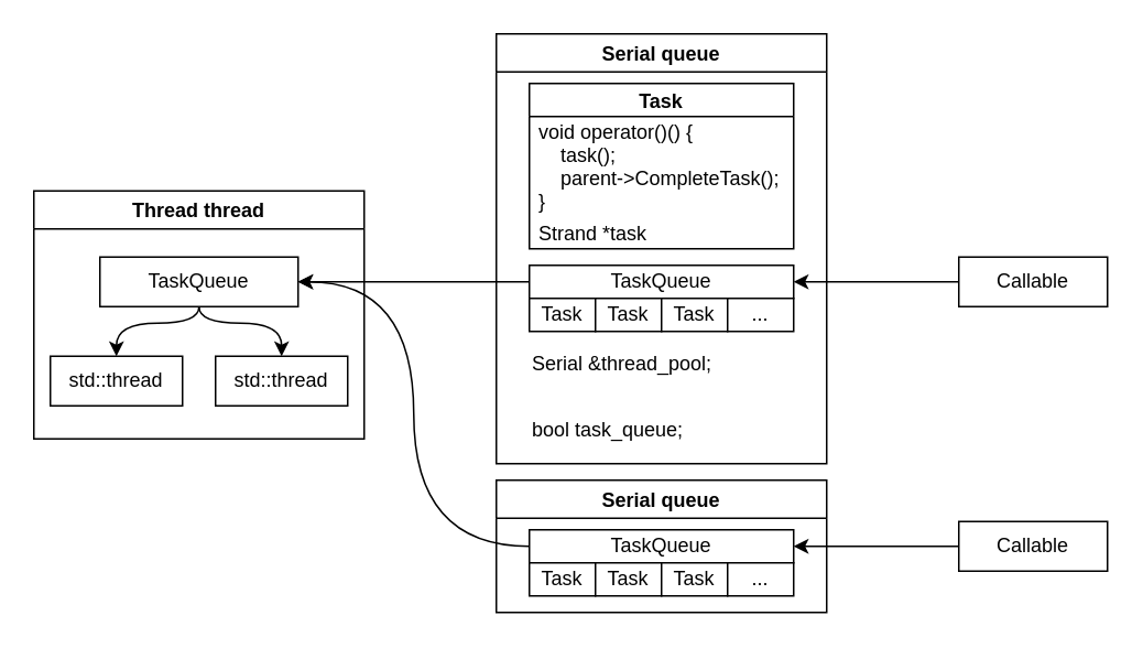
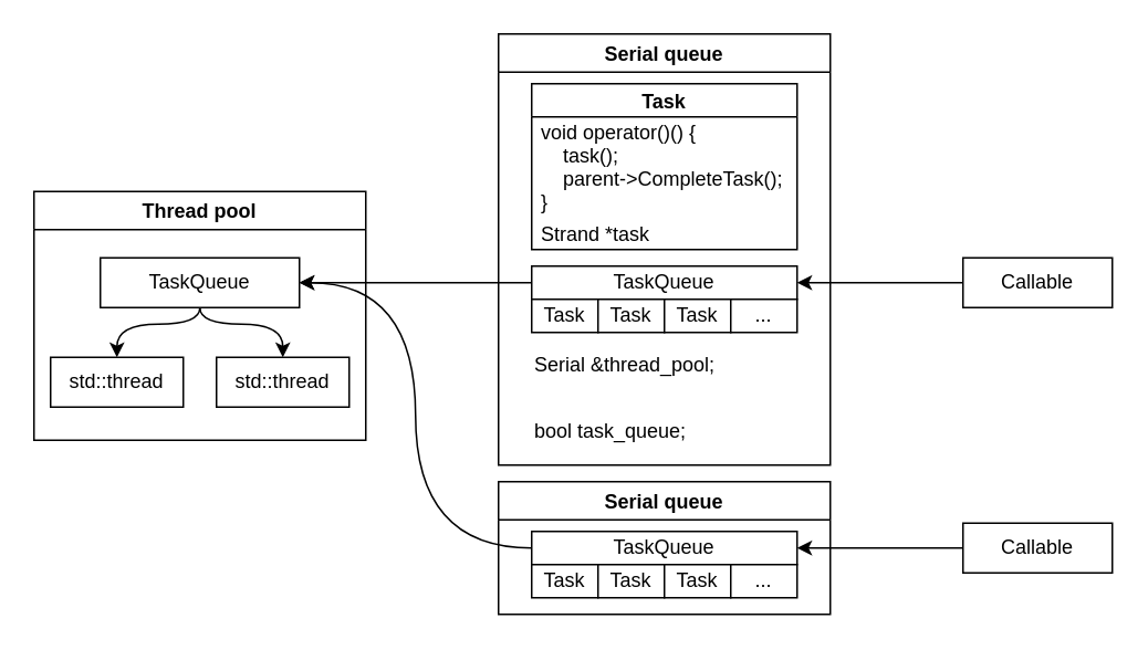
- <mxCell id="2" value="Thread thread" style="swimlane;" vertex="1" parent="1"><mxGeometry x="20" y="115" width="200" height="150" as="geometry" /></mxCell>
+ <mxCell id="2" value="Thread pool" style="swimlane;" vertex="1" parent="1"><mxGeometry x="20" y="115" width="200" height="150" as="geometry" /></mxCell>
